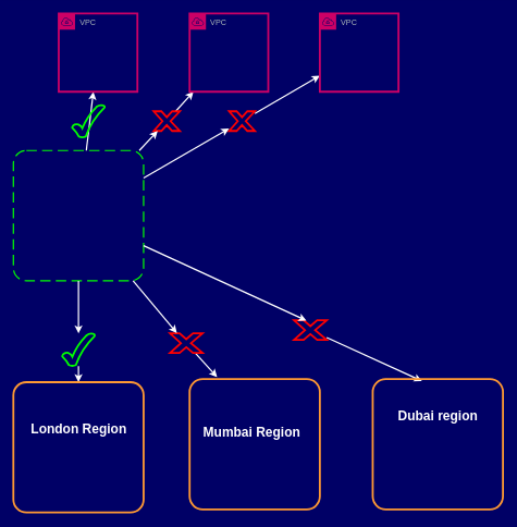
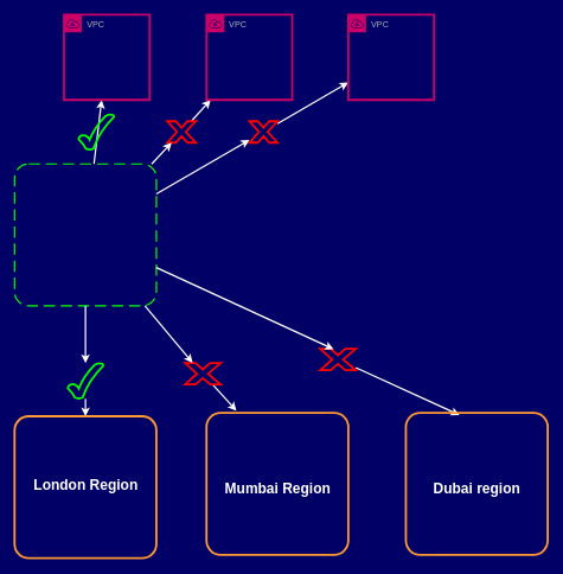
- <mxCell id="17" value="&lt;b&gt;Dubai region&lt;/b&gt;" style="text;html=1;resizable=0;autosize=1;align=center;verticalAlign=middle;points=[];fillColor=none;strokeColor=none;rounded=0;fontSize=20;fontColor=#FFFFFF;" vertex="1" parent="1"><mxGeometry x="600.25" y="619.5" width="140" height="30" as="geometry" /></mxCell>
+ <mxCell id="17" value="&lt;b&gt;Dubai region&lt;/b&gt;" style="text;html=1;resizable=0;autosize=1;align=center;verticalAlign=middle;points=[];fillColor=none;strokeColor=none;rounded=0;fontSize=20;fontColor=#FFFFFF;" vertex="1" parent="1"><mxGeometry x="600.25" y="669.5" width="140" height="30" as="geometry" /></mxCell>
- <mxCell id="13" value="&lt;b&gt;London Region&lt;/b&gt;" style="text;html=1;resizable=0;autosize=1;align=center;verticalAlign=middle;points=[];fillColor=none;strokeColor=none;rounded=0;fontSize=20;fontColor=#FFFFFF;" vertex="1" parent="1"><mxGeometry x="39.75" y="639.75" width="160" height="30" as="geometry" /></mxCell>
+ <mxCell id="13" value="&lt;b&gt;London Region&lt;/b&gt;" style="text;html=1;resizable=0;autosize=1;align=center;verticalAlign=middle;points=[];fillColor=none;strokeColor=none;rounded=0;fontSize=20;fontColor=#FFFFFF;" vertex="1" parent="1"><mxGeometry x="39.75" y="664.75" width="160" height="30" as="geometry" /></mxCell>
- <mxCell id="15" value="&lt;b&gt;Mumbai Region&lt;/b&gt;" style="text;html=1;resizable=0;autosize=1;align=center;verticalAlign=middle;points=[];fillColor=none;strokeColor=none;rounded=0;fontSize=20;fontColor=#FFFFFF;" vertex="1" parent="1"><mxGeometry x="304.75" y="645" width="160" height="30" as="geometry" /></mxCell>
+ <mxCell id="15" value="&lt;b&gt;Mumbai Region&lt;/b&gt;" style="text;html=1;resizable=0;autosize=1;align=center;verticalAlign=middle;points=[];fillColor=none;strokeColor=none;rounded=0;fontSize=20;fontColor=#FFFFFF;" vertex="1" parent="1"><mxGeometry x="309.75" y="670" width="160" height="30" as="geometry" /></mxCell>
